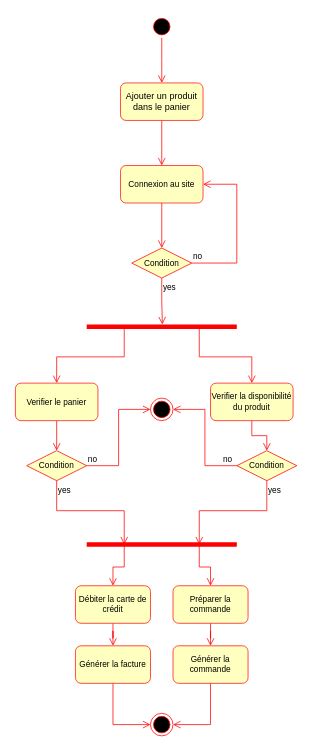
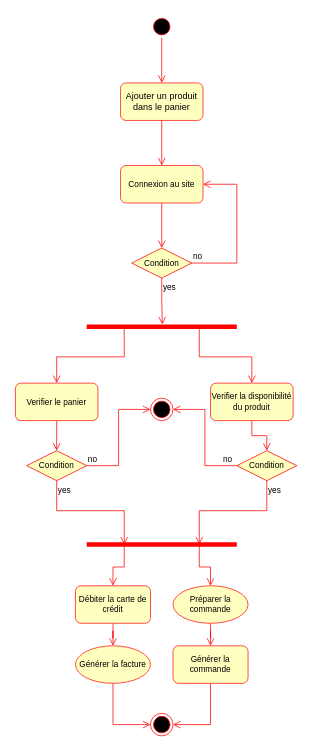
- <mxCell id="35" value="Préparer la commande" style="html=1;whiteSpace=wrap;rounded=1;strokeColor=#ff1313;align=center;verticalAlign=middle;fontFamily=Helvetica;fontSize=11;fontColor=default;fillColor=#ffffc0;" vertex="1" parent="1"><mxGeometry x="230" y="780" width="100" height="50" as="geometry" /></mxCell>
+ <mxCell id="35" value="Préparer la commande" style="ellipse;html=1;whiteSpace=wrap;strokeColor=#ff1313;align=center;verticalAlign=middle;fontFamily=Helvetica;fontSize=11;fontColor=default;fillColor=#ffffc0;" vertex="1" parent="1"><mxGeometry x="230" y="780" width="100" height="50" as="geometry" /></mxCell>
- <mxCell id="33" value="Générer la facture" style="html=1;whiteSpace=wrap;rounded=1;strokeColor=#ff1313;align=center;verticalAlign=middle;fontFamily=Helvetica;fontSize=11;fontColor=default;fillColor=#ffffc0;" vertex="1" parent="1"><mxGeometry x="100" y="860" width="100" height="50" as="geometry" /></mxCell>
+ <mxCell id="33" value="Générer la facture" style="ellipse;html=1;whiteSpace=wrap;strokeColor=#ff1313;align=center;verticalAlign=middle;fontFamily=Helvetica;fontSize=11;fontColor=default;fillColor=#ffffc0;" vertex="1" parent="1"><mxGeometry x="100" y="860" width="100" height="50" as="geometry" /></mxCell>
